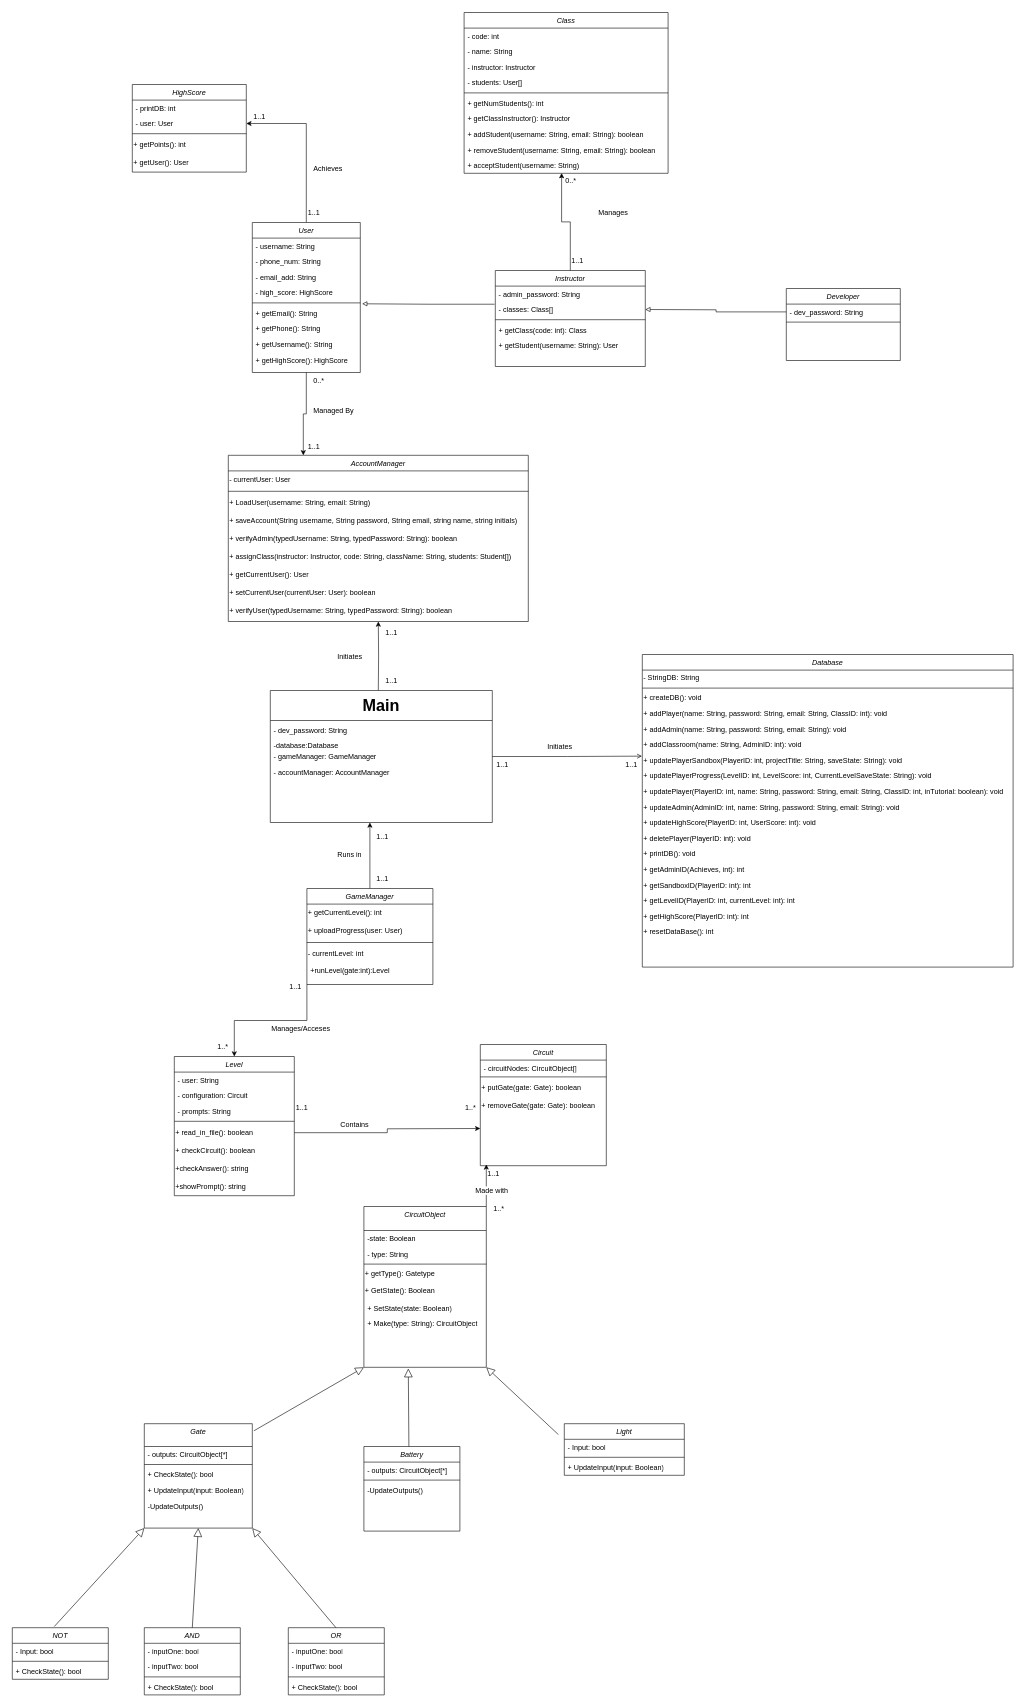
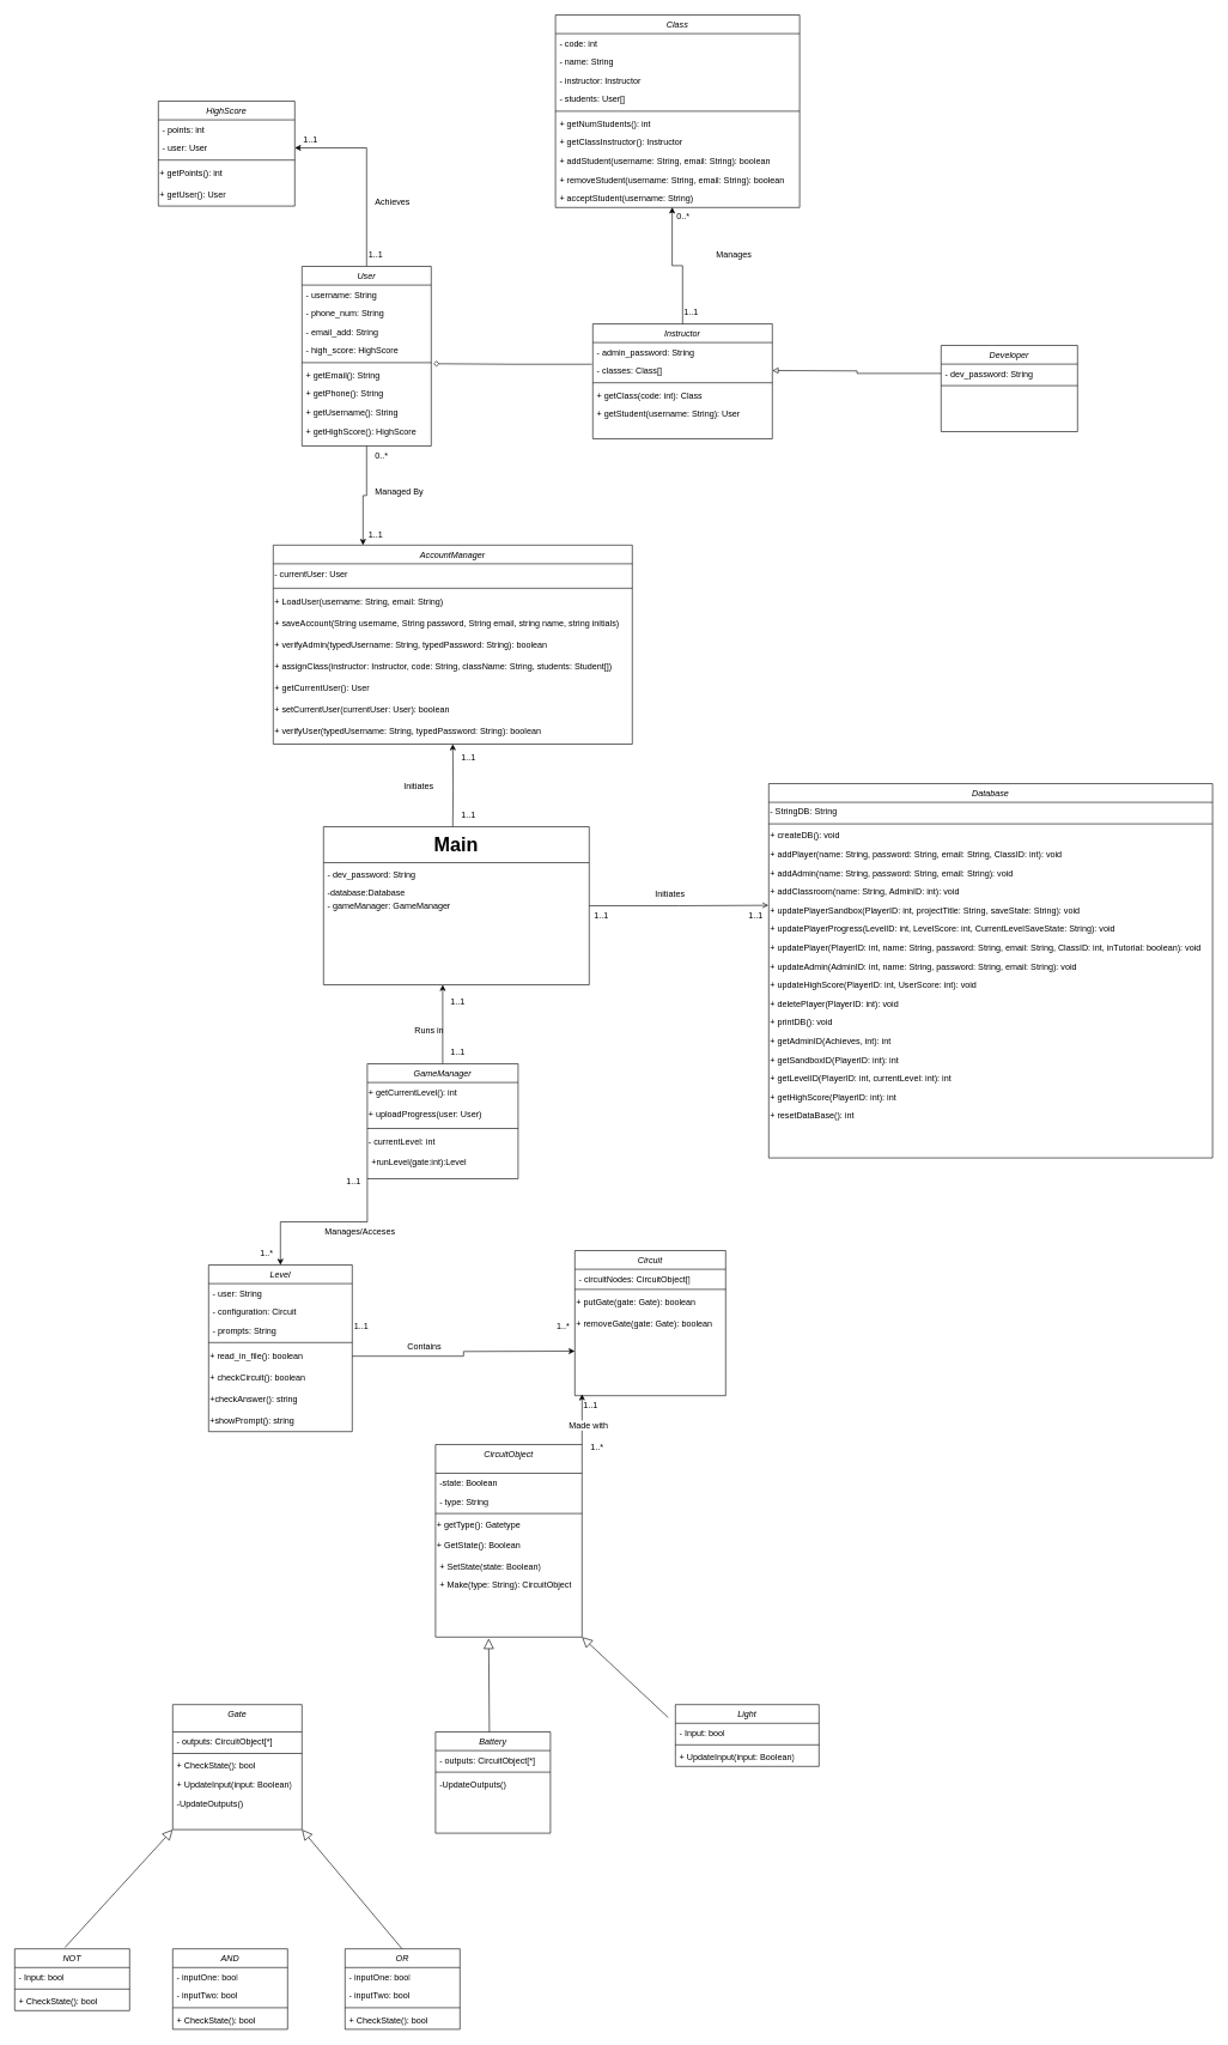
- <mxCell id="45" value="- printDB: int" style="text;align=left;verticalAlign=top;spacingLeft=4;spacingRight=4;overflow=hidden;rotatable=0;points=[[0,0.5],[1,0.5]];portConstraint=eastwest;rounded=0;shadow=0;html=0;" parent="44" vertex="1"><mxGeometry y="26" width="190" height="26" as="geometry" /></mxCell>
+ <mxCell id="45" value="- points: int" style="text;align=left;verticalAlign=top;spacingLeft=4;spacingRight=4;overflow=hidden;rotatable=0;points=[[0,0.5],[1,0.5]];portConstraint=eastwest;rounded=0;shadow=0;html=0;" parent="44" vertex="1"><mxGeometry y="26" width="190" height="26" as="geometry" /></mxCell>
- <mxCell id="154" style="edgeStyle=orthogonalEdgeStyle;rounded=0;orthogonalLoop=1;jettySize=auto;html=1;endArrow=block;endFill=0;exitX=-0.005;exitY=0.162;exitDx=0;exitDy=0;exitPerimeter=0;entryX=1.017;entryY=-0.097;entryDx=0;entryDy=0;entryPerimeter=0;" parent="1" source="26" target="10" edge="1"><mxGeometry relative="1" as="geometry"><mxPoint x="606" y="594.74" as="sourcePoint" /><mxPoint x="812" y="484.74" as="targetPoint" /></mxGeometry></mxCell>
+ <mxCell id="154" style="edgeStyle=orthogonalEdgeStyle;rounded=0;orthogonalLoop=1;jettySize=auto;html=1;endArrow=diamond;endFill=0;exitX=-0.005;exitY=0.162;exitDx=0;exitDy=0;exitPerimeter=0;entryX=1.017;entryY=-0.097;entryDx=0;entryDy=0;entryPerimeter=0;" parent="1" source="26" target="10" edge="1"><mxGeometry relative="1" as="geometry"><mxPoint x="606" y="594.74" as="sourcePoint" /><mxPoint x="812" y="484.74" as="targetPoint" /></mxGeometry></mxCell>
- <mxCell id="134" value="- accountManager: AccountManager" style="text;align=left;verticalAlign=top;spacingLeft=4;spacingRight=4;overflow=hidden;rotatable=0;points=[[0,0.5],[1,0.5]];portConstraint=eastwest;rounded=0;shadow=0;html=0;" parent="130" vertex="1"><mxGeometry y="123" width="370" height="26" as="geometry" /></mxCell>
- <mxCell id="165" value="Runs in" style="text;whiteSpace=wrap;html=1;" parent="1" vertex="1"><mxGeometry x="560" y="1410" width="50" height="20" as="geometry" /></mxCell>
+ <mxCell id="165" value="Runs in" style="text;whiteSpace=wrap;html=1;" parent="1" vertex="1"><mxGeometry x="575" y="1420" width="50" height="20" as="geometry" /></mxCell>
- <mxCell id="169" value="" style="endArrow=block;endFill=0;endSize=12;html=1;rounded=0;entryX=0;entryY=1;entryDx=0;entryDy=0;exitX=1.015;exitY=0.068;exitDx=0;exitDy=0;exitPerimeter=0;" parent="1" source="76" target="51" edge="1"><mxGeometry width="160" relative="1" as="geometry"><mxPoint x="540" y="2396" as="sourcePoint" /><mxPoint x="380.61" y="2230" as="targetPoint" /></mxGeometry></mxCell>
- <mxCell id="167" value="" style="endArrow=block;endFill=0;endSize=12;html=1;rounded=0;entryX=0.5;entryY=1;entryDx=0;entryDy=0;exitX=0.5;exitY=0;exitDx=0;exitDy=0;" parent="1" source="120" target="76" edge="1"><mxGeometry width="160" relative="1" as="geometry"><mxPoint x="315" y="2712" as="sourcePoint" /><mxPoint x="465" y="2548" as="targetPoint" /></mxGeometry></mxCell>
